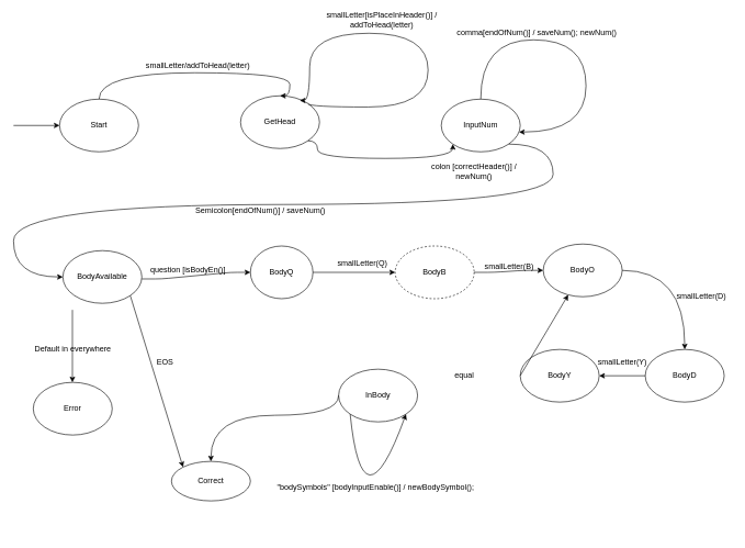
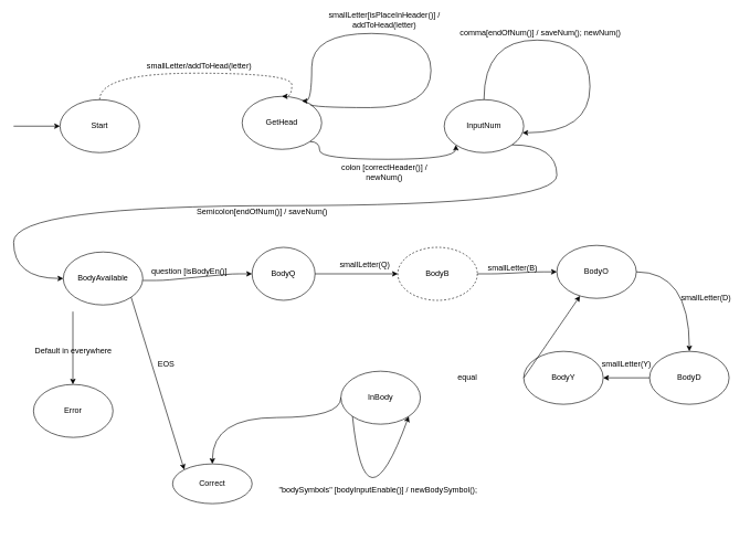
- <mxCell id="5" value="" style="endArrow=classic;html=1;entryX=0.5;entryY=0;entryDx=0;entryDy=0;edgeStyle=orthogonalEdgeStyle;curved=1;" parent="1" source="2" target="4" edge="1"><mxGeometry width="50" height="50" relative="1" as="geometry"><mxPoint x="210" y="240" as="sourcePoint" /><mxPoint x="280.711" y="190" as="targetPoint" /><Array as="points"><mxPoint x="150" y="110" /><mxPoint x="440" y="110" /></Array></mxGeometry></mxCell>
+ <mxCell id="5" value="" style="endArrow=classic;html=1;entryX=0.5;entryY=0;entryDx=0;entryDy=0;edgeStyle=orthogonalEdgeStyle;curved=1;dashed=1;" parent="1" source="2" target="4" edge="1"><mxGeometry width="50" height="50" relative="1" as="geometry"><mxPoint x="210" y="240" as="sourcePoint" /><mxPoint x="280.711" y="190" as="targetPoint" /><Array as="points"><mxPoint x="150" y="110" /><mxPoint x="440" y="110" /></Array></mxGeometry></mxCell>
- <mxCell id="11" value="colon [correctHeader()] / newNum()" style="text;html=1;strokeColor=none;fillColor=none;align=center;verticalAlign=middle;whiteSpace=wrap;rounded=0;" parent="1" vertex="1"><mxGeometry x="650" y="250" width="140" height="20" as="geometry" /></mxCell>
+ <mxCell id="11" value="colon [correctHeader()] / newNum()" style="text;html=1;strokeColor=none;fillColor=none;align=center;verticalAlign=middle;whiteSpace=wrap;rounded=0;" parent="1" vertex="1"><mxGeometry x="510" y="250" width="140" height="20" as="geometry" /></mxCell>
- <mxCell id="24" value="BodyO" style="ellipse;whiteSpace=wrap;html=1;" parent="1" vertex="1"><mxGeometry x="825" y="370" width="120" height="80" as="geometry" /></mxCell>
+ <mxCell id="24" value="BodyO" style="ellipse;whiteSpace=wrap;html=1;" parent="1" vertex="1"><mxGeometry x="840" y="370" width="120" height="80" as="geometry" /></mxCell>
